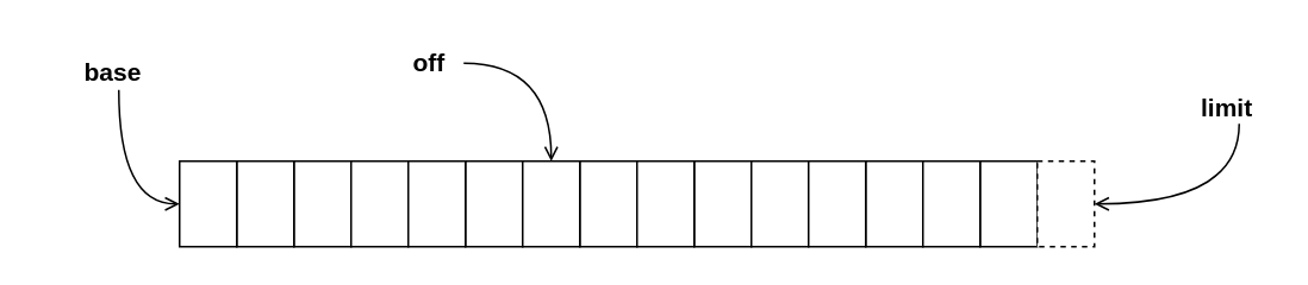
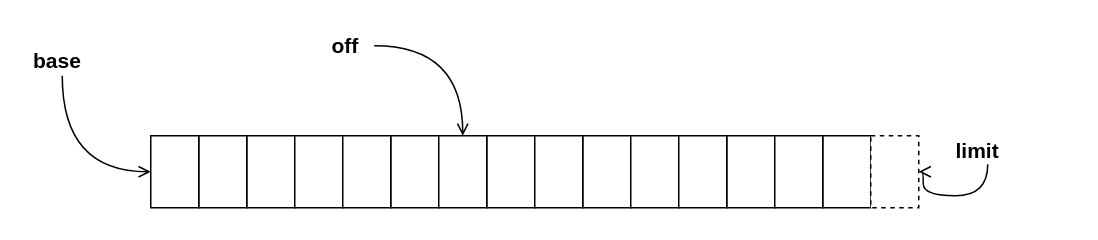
- <mxCell id="23" value="off" style="text;html=1;align=left;verticalAlign=middle;resizable=0;points=[];autosize=1;fontStyle=1;fontSize=14;" vertex="1" parent="1"><mxGeometry x="229" y="25" width="30" height="20" as="geometry" /></mxCell>
+ <mxCell id="23" value="off" style="text;html=1;align=left;verticalAlign=middle;resizable=0;points=[];autosize=1;fontStyle=1;fontSize=14;" vertex="1" parent="1"><mxGeometry x="219" y="20" width="30" height="20" as="geometry" /></mxCell>
- <mxCell id="18" value="base" style="text;html=1;align=left;verticalAlign=middle;resizable=0;points=[];autosize=1;fontStyle=1;fontSize=14;" vertex="1" parent="1"><mxGeometry x="45" y="30" width="50" height="20" as="geometry" /></mxCell>
+ <mxCell id="18" value="base" style="text;html=1;align=left;verticalAlign=middle;resizable=0;points=[];autosize=1;fontStyle=1;fontSize=14;" vertex="1" parent="1"><mxGeometry x="20" y="30" width="50" height="20" as="geometry" /></mxCell>
- <mxCell id="20" value="limit" style="text;html=1;align=left;verticalAlign=middle;resizable=0;points=[];autosize=1;fontStyle=1;fontSize=14;" vertex="1" parent="1"><mxGeometry x="670" y="50" width="40" height="20" as="geometry" /></mxCell>
+ <mxCell id="20" value="limit" style="text;html=1;align=left;verticalAlign=middle;resizable=0;points=[];autosize=1;fontStyle=1;fontSize=14;" vertex="1" parent="1"><mxGeometry x="635" y="90" width="40" height="20" as="geometry" /></mxCell>
